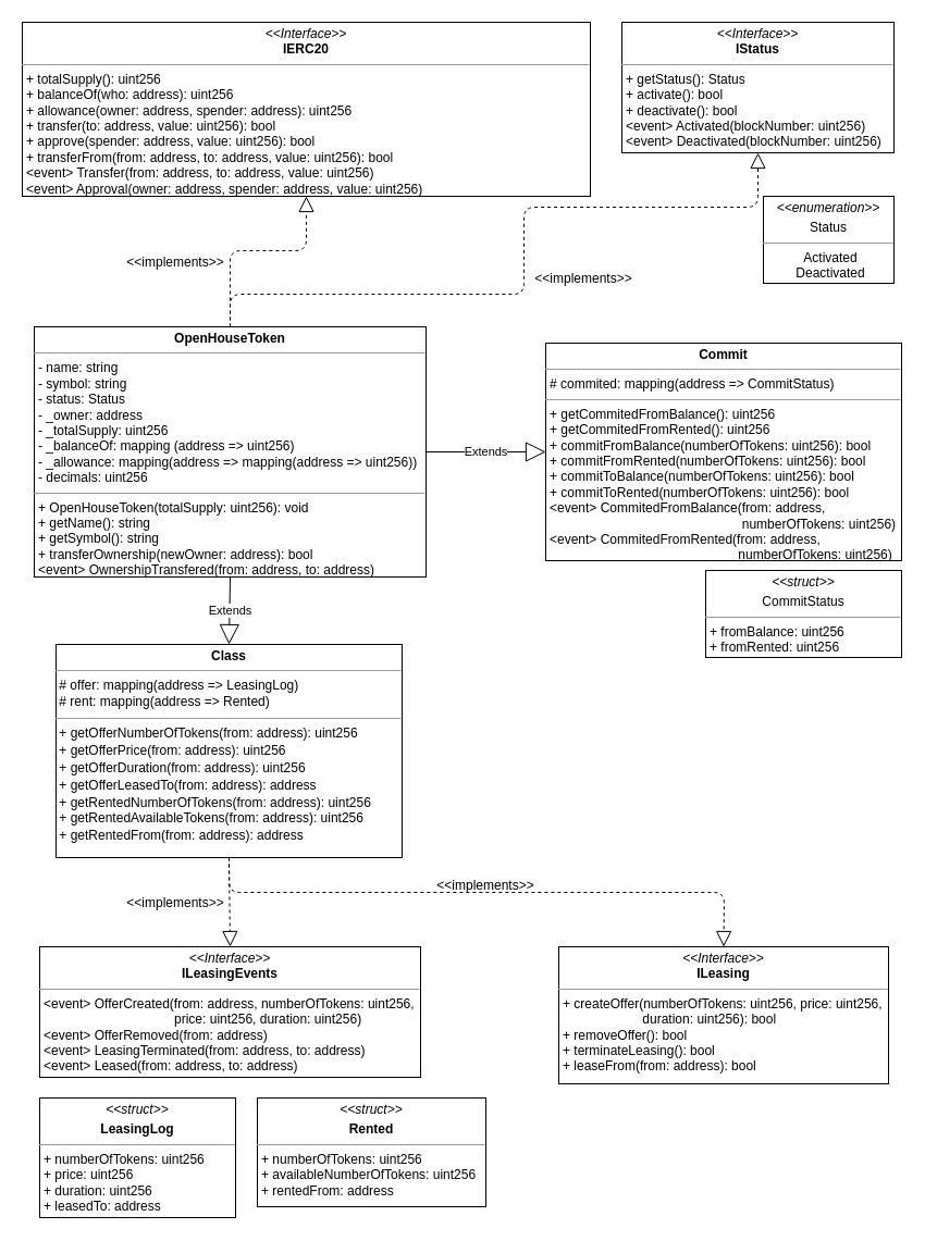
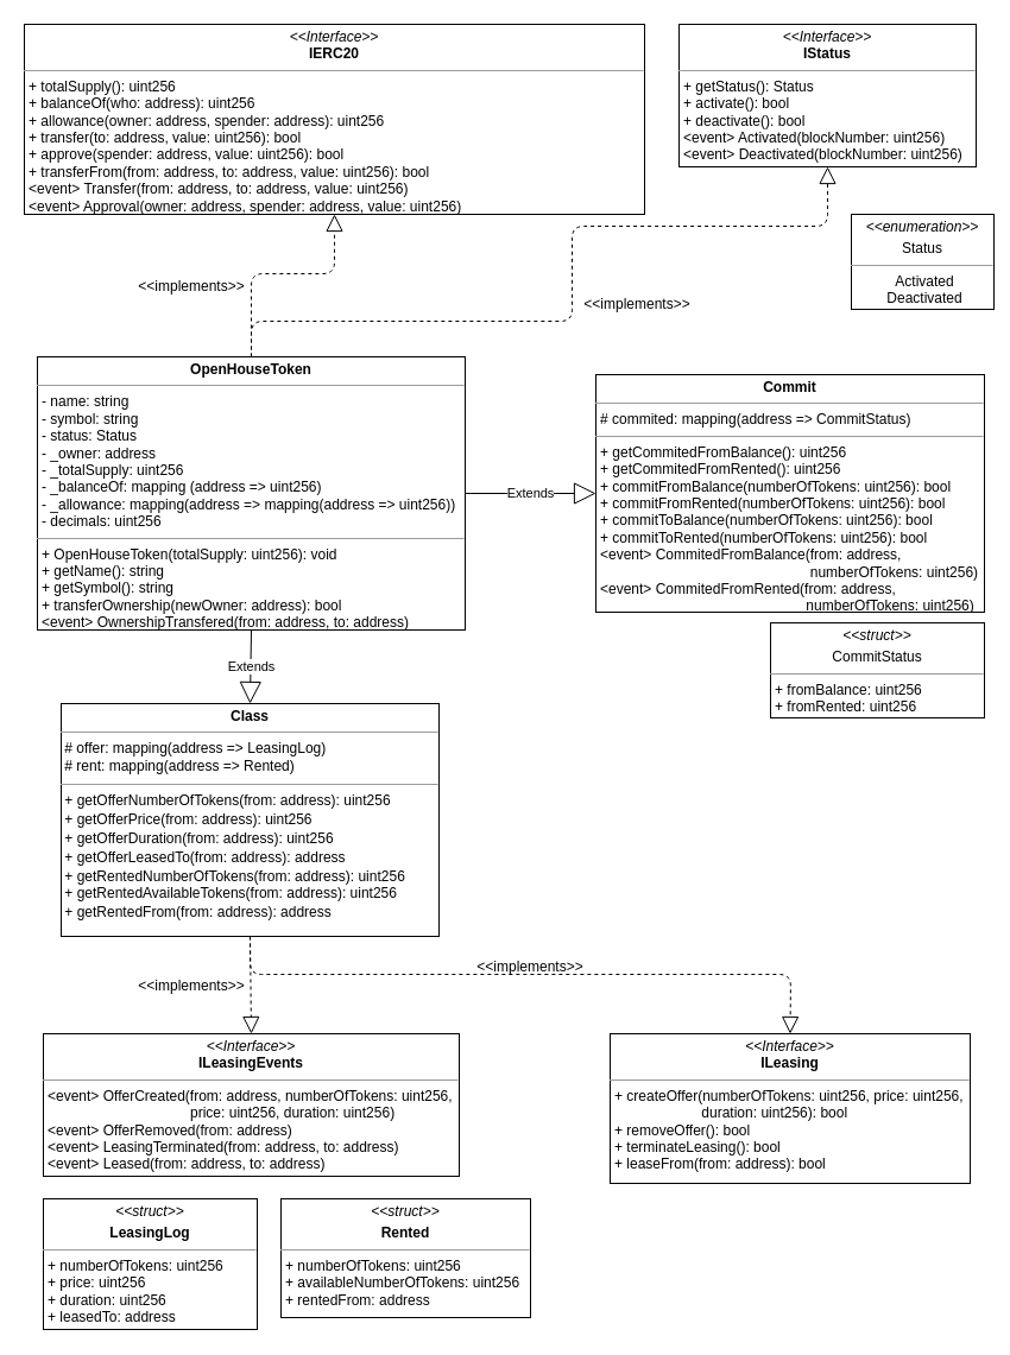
- <mxCell id="14" value="&lt;p style=&quot;margin: 0px ; margin-top: 4px ; text-align: center&quot;&gt;&lt;i&gt;&amp;lt;&amp;lt;enumeration&amp;gt;&amp;gt;&lt;/i&gt;&lt;br&gt;&lt;/p&gt;&lt;p style=&quot;margin: 0px ; margin-top: 4px ; text-align: center&quot;&gt;&lt;span&gt;Status&lt;/span&gt;&lt;br&gt;&lt;/p&gt;&lt;hr size=&quot;1&quot;&gt;&lt;p style=&quot;text-align: center ; margin: 0px 0px 0px 4px&quot;&gt;Activated&lt;/p&gt;&lt;p style=&quot;text-align: center ; margin: 0px 0px 0px 4px&quot;&gt;Deactivated&lt;/p&gt;&lt;p style=&quot;text-align: center ; margin: 0px 0px 0px 4px&quot;&gt;&lt;br&gt;&lt;/p&gt;" style="verticalAlign=top;align=left;overflow=fill;fontSize=12;fontFamily=Helvetica;html=1;" parent="1" vertex="1"><mxGeometry x="701" y="180" width="120" height="80" as="geometry" /></mxCell>
+ <mxCell id="14" value="&lt;p style=&quot;margin: 0px ; margin-top: 4px ; text-align: center&quot;&gt;&lt;i&gt;&amp;lt;&amp;lt;enumeration&amp;gt;&amp;gt;&lt;/i&gt;&lt;br&gt;&lt;/p&gt;&lt;p style=&quot;margin: 0px ; margin-top: 4px ; text-align: center&quot;&gt;&lt;span&gt;Status&lt;/span&gt;&lt;br&gt;&lt;/p&gt;&lt;hr size=&quot;1&quot;&gt;&lt;p style=&quot;text-align: center ; margin: 0px 0px 0px 4px&quot;&gt;Activated&lt;/p&gt;&lt;p style=&quot;text-align: center ; margin: 0px 0px 0px 4px&quot;&gt;Deactivated&lt;/p&gt;&lt;p style=&quot;text-align: center ; margin: 0px 0px 0px 4px&quot;&gt;&lt;br&gt;&lt;/p&gt;" style="verticalAlign=top;align=left;overflow=fill;fontSize=12;fontFamily=Helvetica;html=1;" parent="1" vertex="1"><mxGeometry x="716" y="180" width="120" height="80" as="geometry" /></mxCell>
